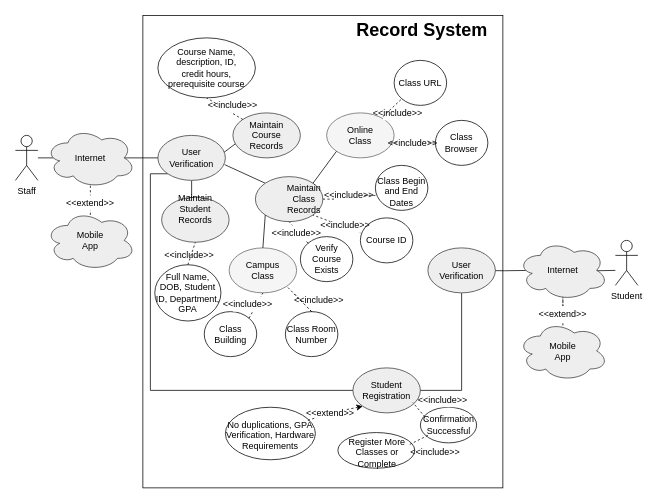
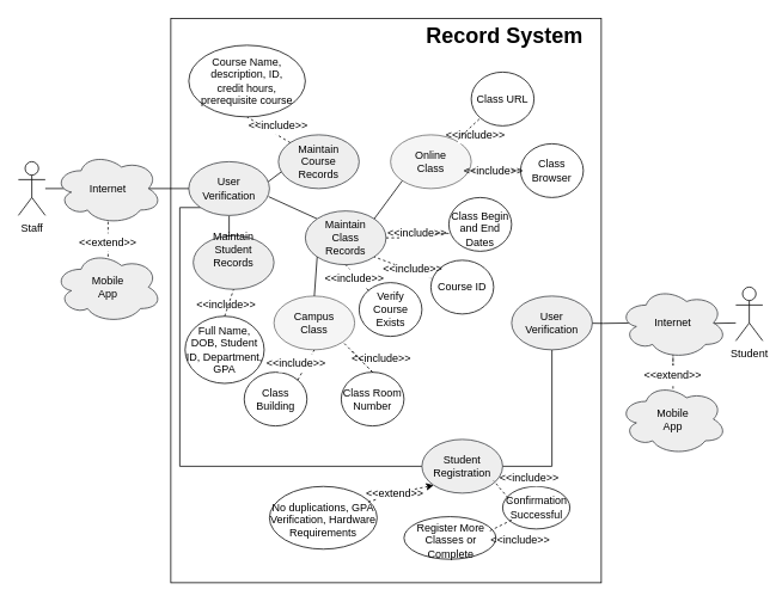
- <mxCell id="20" value="Maintain Class Records" style="text;html=1;strokeColor=none;fillColor=none;align=center;verticalAlign=middle;whiteSpace=wrap;rounded=0;" parent="1" vertex="1"><mxGeometry x="385" y="255" width="40" height="20" as="geometry" /></mxCell>
+ <mxCell id="20" value="Maintain Class Records" style="text;html=1;strokeColor=none;fillColor=none;align=center;verticalAlign=middle;whiteSpace=wrap;rounded=0;" parent="1" vertex="1"><mxGeometry x="365" y="255" width="40" height="20" as="geometry" /></mxCell>
